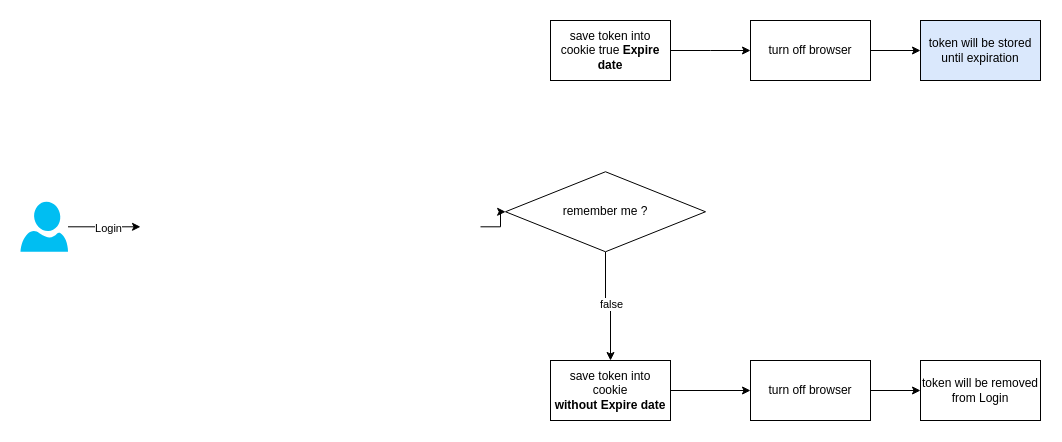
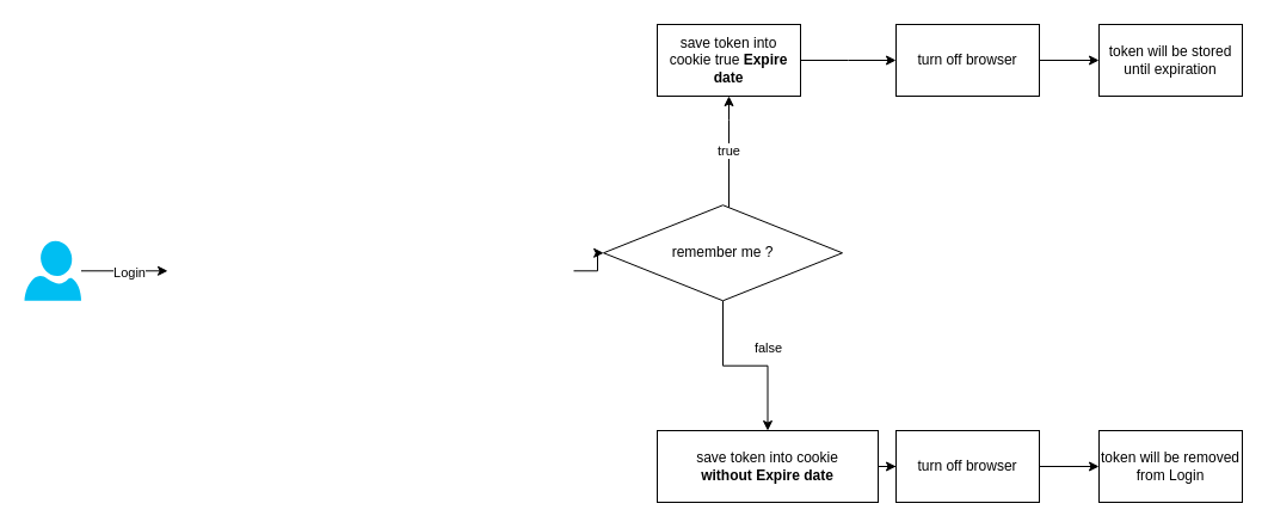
- <mxCell id="17" value="token will be stored until expiration" style="rounded=0;whiteSpace=wrap;html=1;fillColor=#dae8fc;" vertex="1" parent="1"><mxGeometry x="920" y="20" width="120" height="60" as="geometry" /></mxCell>
+ <mxCell id="17" value="token will be stored until expiration" style="rounded=0;whiteSpace=wrap;html=1;" vertex="1" parent="1"><mxGeometry x="920" y="20" width="120" height="60" as="geometry" /></mxCell>
+ <mxCell id="7" value="true" style="edgeStyle=orthogonalEdgeStyle;rounded=0;orthogonalLoop=1;jettySize=auto;html=1;entryX=0.5;entryY=1;entryDx=0;entryDy=0;" edge="1" parent="1" source="10" target="12"><mxGeometry relative="1" as="geometry"><Array as="points"><mxPoint x="610" y="100" /></Array></mxGeometry></mxCell>
- <mxCell id="14" value="save token into cookie &lt;b&gt;without&lt;/b&gt;&amp;nbsp;&lt;b&gt;Expire date&lt;/b&gt;" style="rounded=0;whiteSpace=wrap;html=1;" vertex="1" parent="1"><mxGeometry x="550" y="360" width="120" height="60" as="geometry" /></mxCell>
+ <mxCell id="14" value="save token into cookie &lt;b&gt;without&lt;/b&gt;&amp;nbsp;&lt;b&gt;Expire date&lt;/b&gt;" style="rounded=0;whiteSpace=wrap;html=1;" vertex="1" parent="1"><mxGeometry x="550" y="360" width="185" height="60" as="geometry" /></mxCell>
